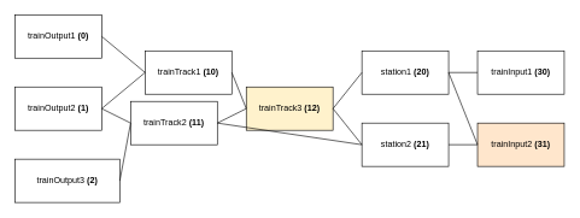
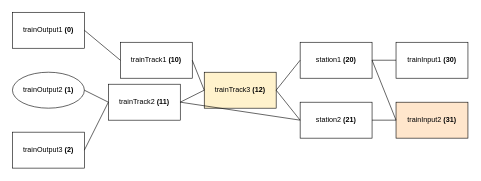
- <mxCell id="18" value="" style="endArrow=none;html=1;rounded=0;entryX=0;entryY=0.5;entryDx=0;entryDy=0;exitX=1;exitY=0.5;exitDx=0;exitDy=0;" parent="1" source="7" target="14" edge="1"><mxGeometry width="50" height="50" relative="1" as="geometry"><mxPoint x="190" y="150" as="sourcePoint" /><mxPoint x="170" y="70" as="targetPoint" /></mxGeometry></mxCell>
- <mxCell id="7" value="trainOutput2 &lt;b&gt;(1)&lt;/b&gt;" style="rounded=0;whiteSpace=wrap;html=1;" parent="1" vertex="1"><mxGeometry x="20" y="120" width="120" height="60" as="geometry" /></mxCell>
+ <mxCell id="7" value="trainOutput2 &lt;b&gt;(1)&lt;/b&gt;" style="ellipse;whiteSpace=wrap;html=1;" parent="1" vertex="1"><mxGeometry x="20" y="120" width="120" height="60" as="geometry" /></mxCell>
- <mxCell id="8" value="trainOutput3 &lt;b&gt;(2)&lt;/b&gt;" style="rounded=0;whiteSpace=wrap;html=1;" parent="1" vertex="1"><mxGeometry x="20" y="220" width="145" height="60" as="geometry" /></mxCell>
+ <mxCell id="8" value="trainOutput3 &lt;b&gt;(2)&lt;/b&gt;" style="rounded=0;whiteSpace=wrap;html=1;" parent="1" vertex="1"><mxGeometry x="20" y="220" width="120" height="60" as="geometry" /></mxCell>
